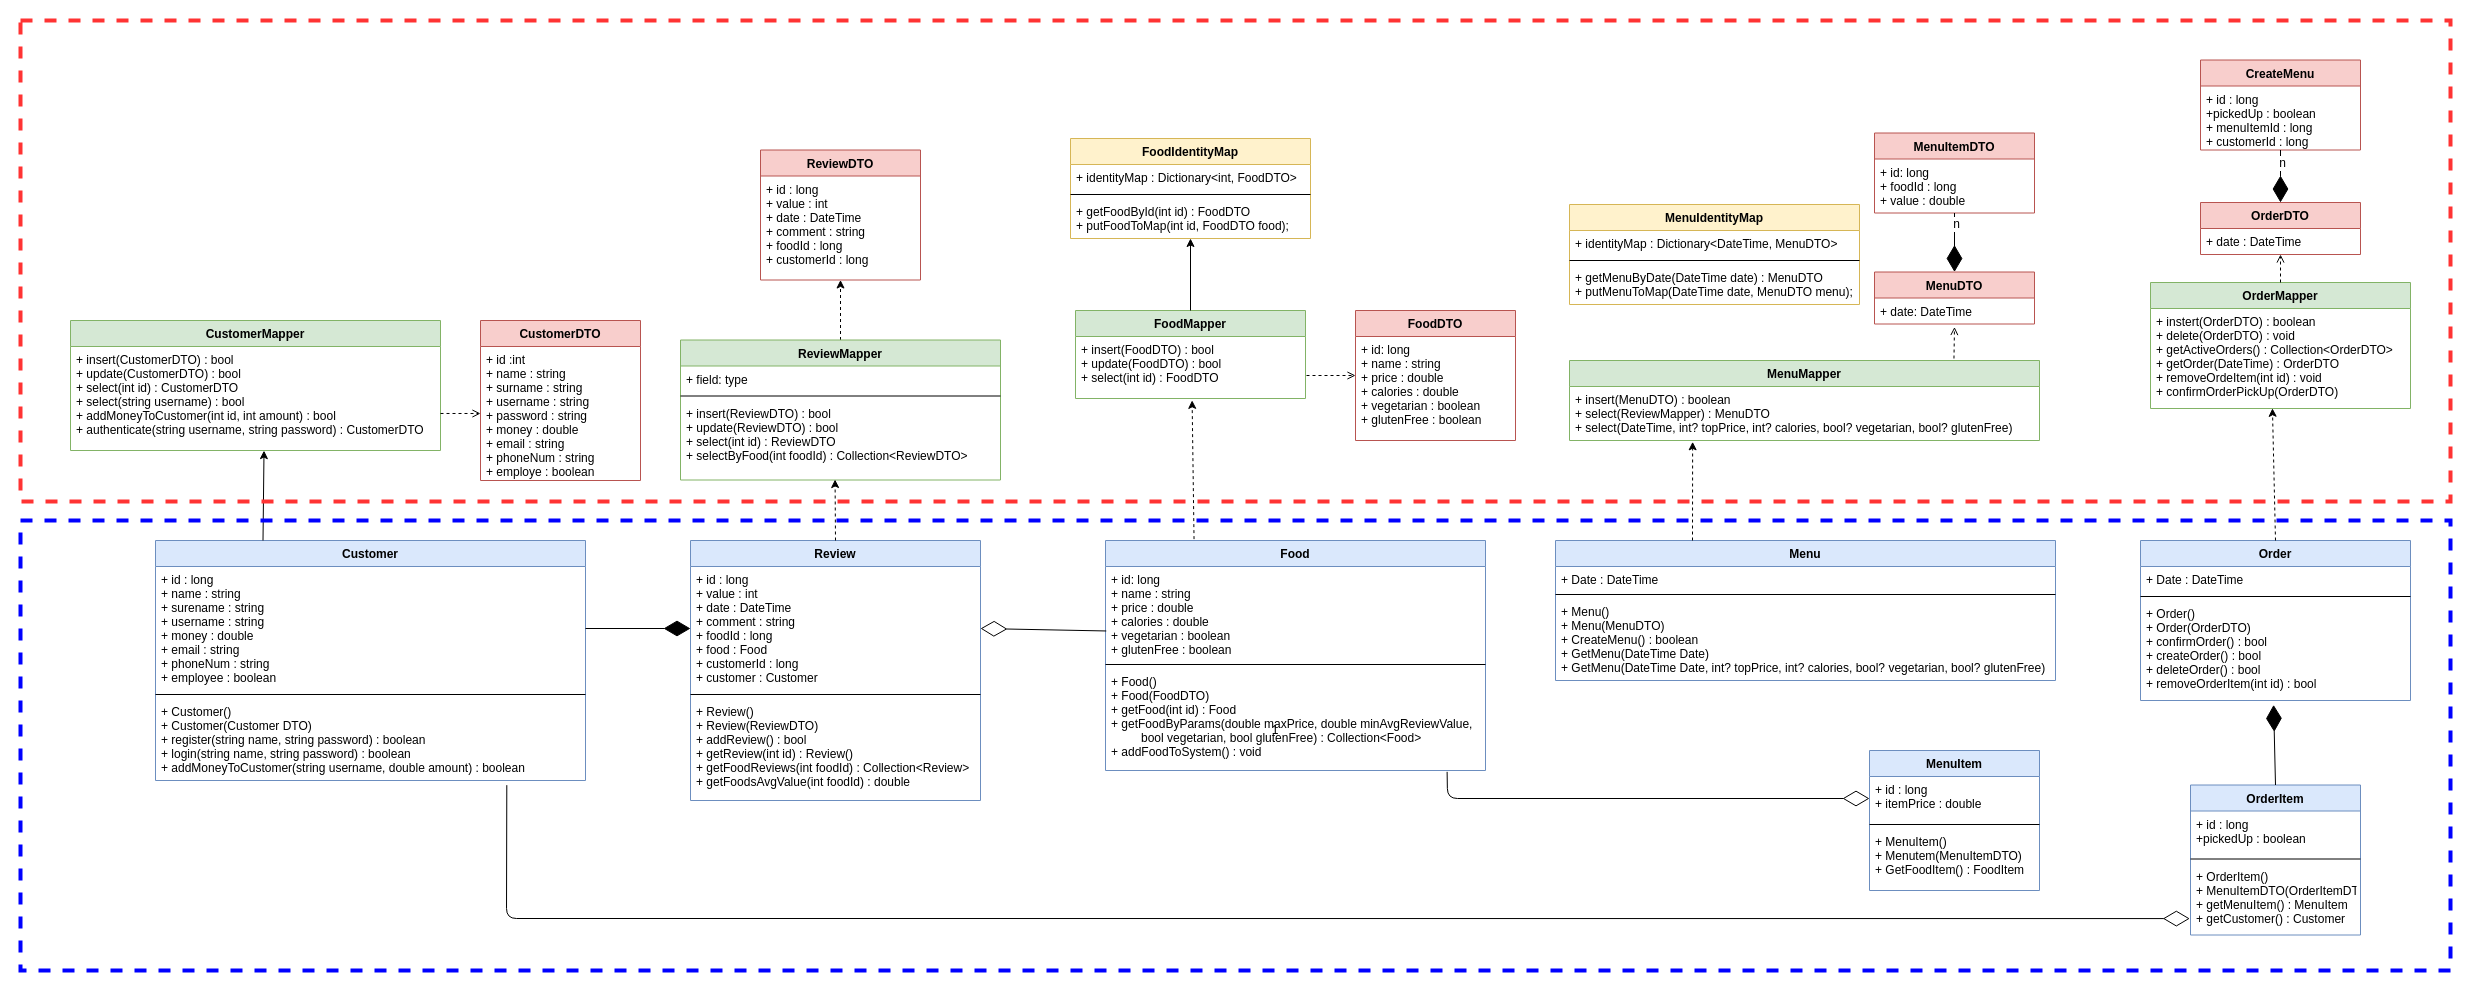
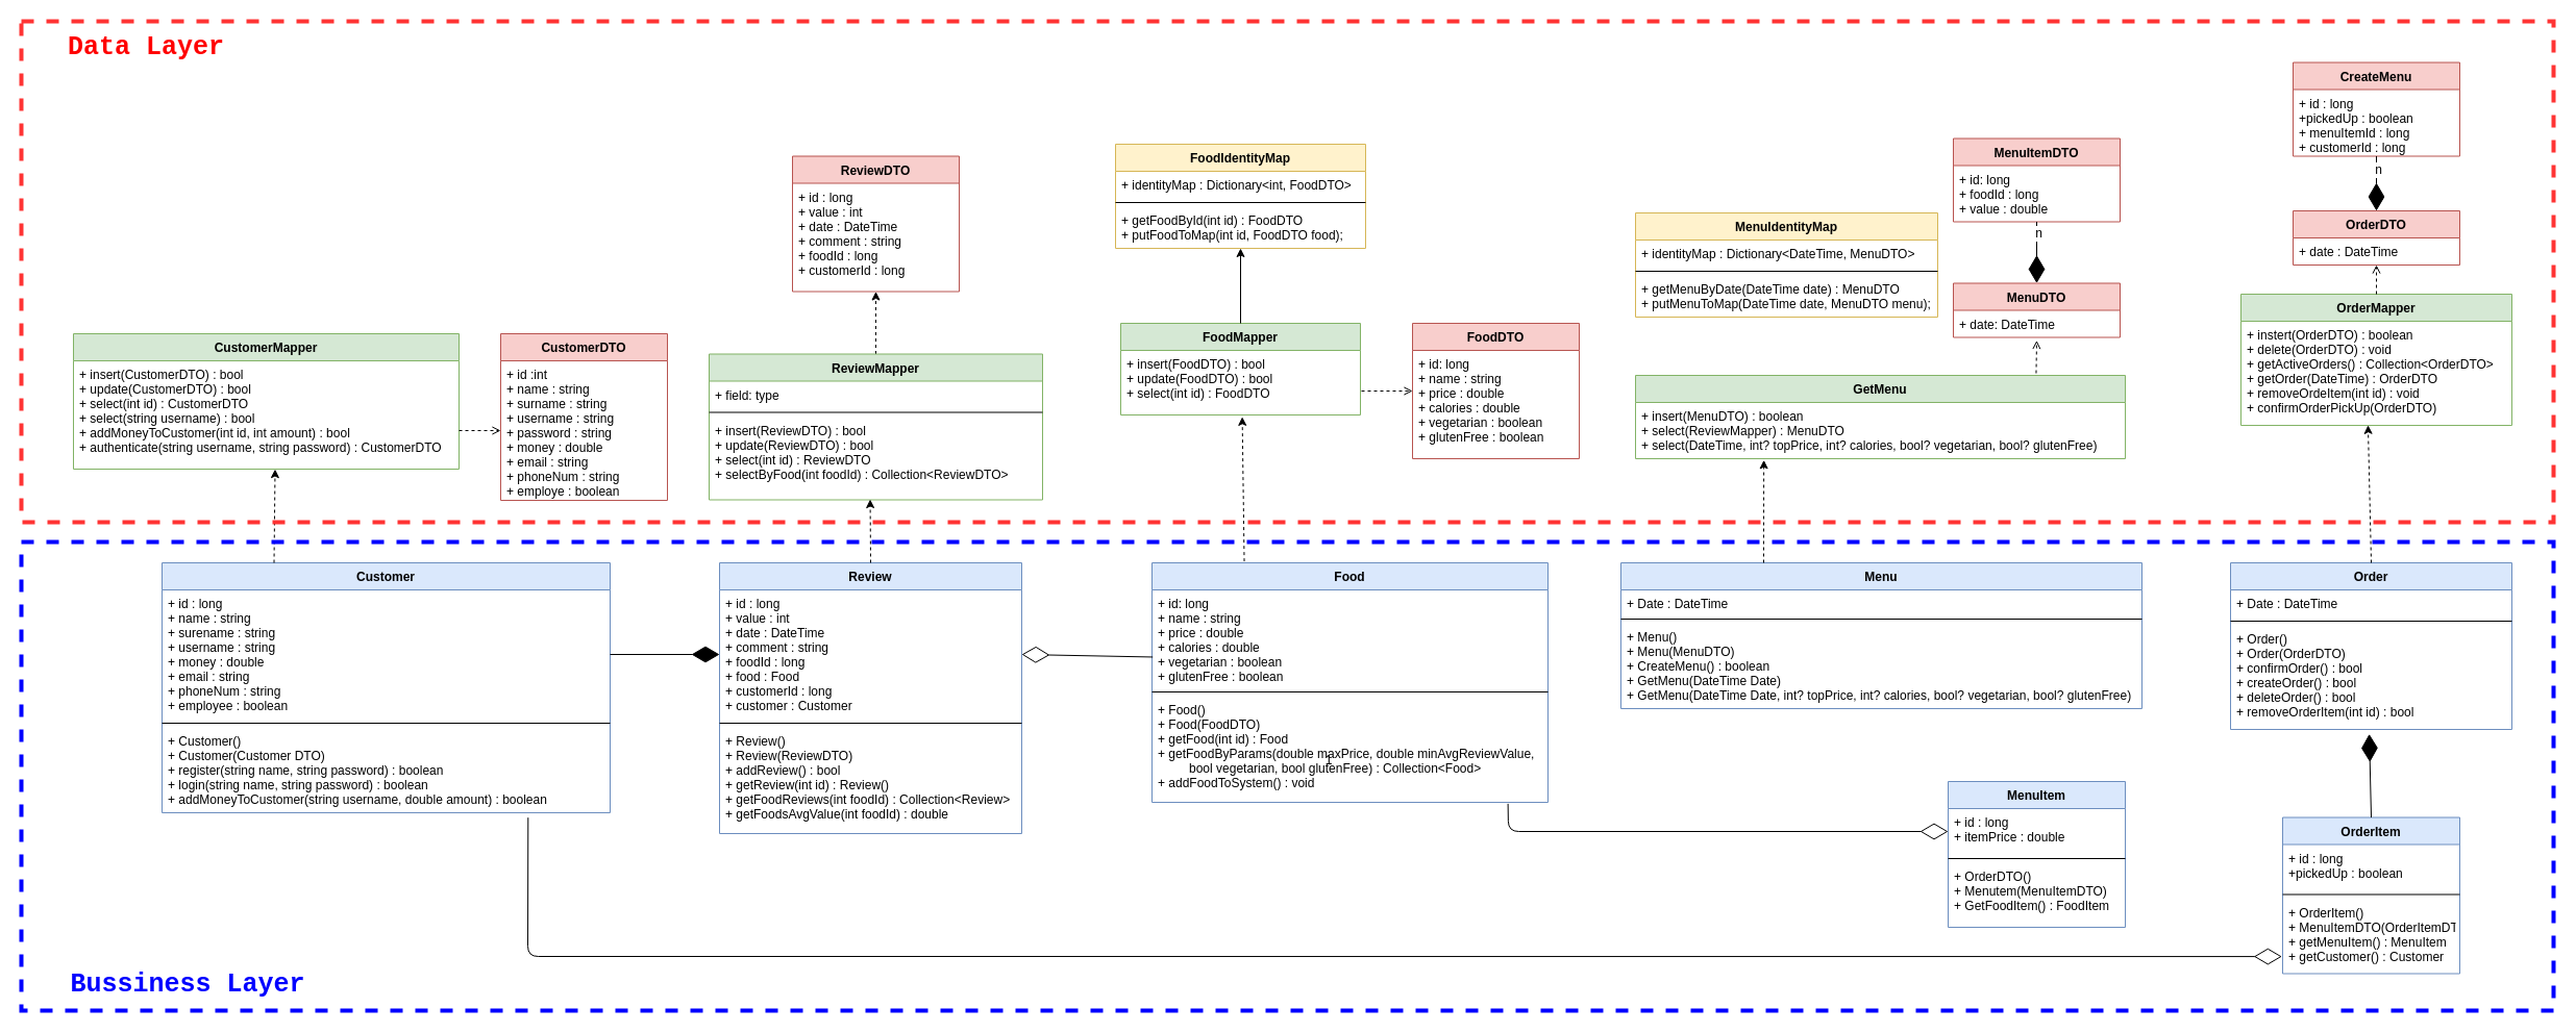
+ <mxCell id="87" value="&lt;font style=&quot;font-size: 25px&quot; face=&quot;Courier New&quot; color=&quot;#ff0000&quot;&gt;&lt;b&gt;Data Layer&lt;/b&gt;&lt;/font&gt;" style="text;html=1;strokeColor=none;fillColor=none;align=center;verticalAlign=middle;whiteSpace=wrap;rounded=0;dashed=1;" vertex="1" parent="1"><mxGeometry x="20" y="20" width="240" height="50" as="geometry" /></mxCell>
- <mxCell id="17" value="MenuMapper&#10;" style="swimlane;fontStyle=1;align=center;verticalAlign=top;childLayout=stackLayout;horizontal=1;startSize=26;horizontalStack=0;resizeParent=1;resizeParentMax=0;resizeLast=0;collapsible=1;marginBottom=0;fillColor=#d5e8d4;strokeColor=#82b366;" parent="1" vertex="1"><mxGeometry x="1569" y="360" width="470" height="80" as="geometry" /></mxCell>
+ <mxCell id="17" value="GetMenu&#10;" style="swimlane;fontStyle=1;align=center;verticalAlign=top;childLayout=stackLayout;horizontal=1;startSize=26;horizontalStack=0;resizeParent=1;resizeParentMax=0;resizeLast=0;collapsible=1;marginBottom=0;fillColor=#d5e8d4;strokeColor=#82b366;" parent="1" vertex="1"><mxGeometry x="1569" y="360" width="470" height="80" as="geometry" /></mxCell>
- <mxCell id="80" value="" style="endArrow=classic;html=1;dashed=0;exitX=0.25;exitY=0;exitDx=0;exitDy=0;entryX=0.523;entryY=1.001;entryDx=0;entryDy=0;entryPerimeter=0;" edge="1" parent="1" source="33" target="3"><mxGeometry width="50" height="50" relative="1" as="geometry"><mxPoint x="310" y="910" as="sourcePoint" /><mxPoint x="259" y="451" as="targetPoint" /></mxGeometry></mxCell>
+ <mxCell id="80" value="" style="endArrow=classic;html=1;dashed=1;exitX=0.25;exitY=0;exitDx=0;exitDy=0;entryX=0.523;entryY=1.001;entryDx=0;entryDy=0;entryPerimeter=0;" edge="1" parent="1" source="33" target="3"><mxGeometry width="50" height="50" relative="1" as="geometry"><mxPoint x="310" y="910" as="sourcePoint" /><mxPoint x="259" y="451" as="targetPoint" /></mxGeometry></mxCell>
- <mxCell id="75" value="+ MenuItem()&#10;+ Menutem(MenuItemDTO)&#10;+ GetFoodItem() : FoodItem" style="text;strokeColor=none;fillColor=none;align=left;verticalAlign=top;spacingLeft=4;spacingRight=4;overflow=hidden;rotatable=0;points=[[0,0.5],[1,0.5]];portConstraint=eastwest;" vertex="1" parent="72"><mxGeometry y="78" width="170" height="62" as="geometry" /></mxCell>
+ <mxCell id="75" value="+ OrderDTO()&#10;+ Menutem(MenuItemDTO)&#10;+ GetFoodItem() : FoodItem" style="text;strokeColor=none;fillColor=none;align=left;verticalAlign=top;spacingLeft=4;spacingRight=4;overflow=hidden;rotatable=0;points=[[0,0.5],[1,0.5]];portConstraint=eastwest;" vertex="1" parent="72"><mxGeometry y="78" width="170" height="62" as="geometry" /></mxCell>
+ <mxCell id="88" value="&lt;font style=&quot;font-size: 25px&quot; face=&quot;Courier New&quot; color=&quot;#0000ff&quot;&gt;&lt;b&gt;Bussiness Layer&lt;/b&gt;&lt;/font&gt;" style="text;html=1;strokeColor=none;fillColor=none;align=center;verticalAlign=middle;whiteSpace=wrap;rounded=0;dashed=1;" vertex="1" parent="1"><mxGeometry x="50" y="920" width="260" height="50" as="geometry" /></mxCell>
